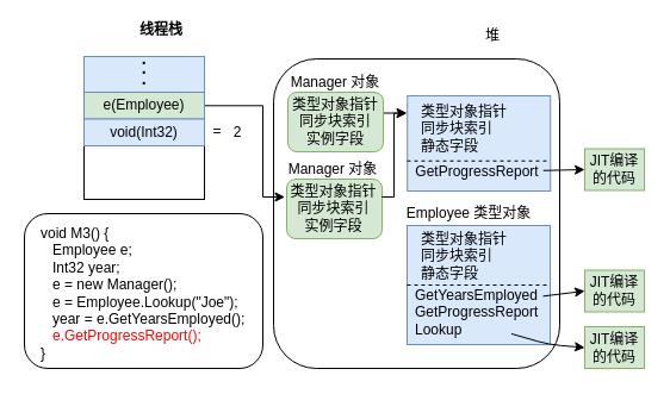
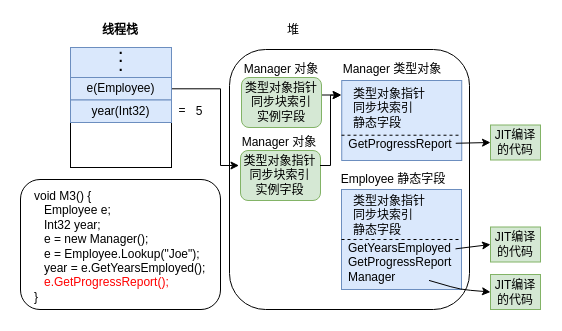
- <mxCell id="11" value="线程栈" style="text;html=1;strokeColor=none;fillColor=none;align=center;verticalAlign=middle;whiteSpace=wrap;rounded=0;fontStyle=1" parent="1" vertex="1"><mxGeometry x="115" y="15" width="40" height="20" as="geometry" /></mxCell>
+ <mxCell id="11" value="线程栈" style="text;html=1;strokeColor=none;fillColor=none;align=center;verticalAlign=middle;whiteSpace=wrap;rounded=0;fontStyle=1" parent="1" vertex="1"><mxGeometry x="100" y="20" width="40" height="20" as="geometry" /></mxCell>
- <mxCell id="12" value="堆" style="text;html=1;strokeColor=none;fillColor=none;align=center;verticalAlign=middle;whiteSpace=wrap;rounded=0;" parent="1" vertex="1"><mxGeometry x="393" y="20" width="40" height="20" as="geometry" /></mxCell>
+ <mxCell id="12" value="堆" style="text;html=1;strokeColor=none;fillColor=none;align=center;verticalAlign=middle;whiteSpace=wrap;rounded=0;" parent="1" vertex="1"><mxGeometry x="273" y="20" width="40" height="20" as="geometry" /></mxCell>
+ <mxCell id="23" value="Manager 类型对象" style="text;html=1;strokeColor=none;fillColor=none;align=center;verticalAlign=middle;whiteSpace=wrap;rounded=0;" parent="1" vertex="1"><mxGeometry x="337" y="59" width="110" height="20" as="geometry" /></mxCell>
- <mxCell id="26" value="e(Employee)" style="rounded=0;whiteSpace=wrap;html=1;fillColor=#d5e8d4;strokeColor=#6c8ebf;" parent="1" vertex="1"><mxGeometry x="70" y="77" width="101" height="22.5" as="geometry" /></mxCell>
+ <mxCell id="26" value="e(Employee)" style="rounded=0;whiteSpace=wrap;html=1;fillColor=#dae8fc;strokeColor=#6c8ebf;" parent="1" vertex="1"><mxGeometry x="70" y="77" width="101" height="22.5" as="geometry" /></mxCell>
- <mxCell id="27" value="void(Int32)" style="rounded=0;whiteSpace=wrap;html=1;fillColor=#dae8fc;strokeColor=#6c8ebf;" parent="1" vertex="1"><mxGeometry x="70" y="99.5" width="101" height="22.5" as="geometry" /></mxCell>
+ <mxCell id="27" value="year(Int32)" style="rounded=0;whiteSpace=wrap;html=1;fillColor=#dae8fc;strokeColor=#6c8ebf;" parent="1" vertex="1"><mxGeometry x="70" y="99.5" width="101" height="22.5" as="geometry" /></mxCell>
- <mxCell id="29" value="2" style="text;html=1;strokeColor=none;fillColor=none;align=center;verticalAlign=middle;whiteSpace=wrap;rounded=0;" parent="1" vertex="1"><mxGeometry x="188.5" y="100.75" width="20" height="20" as="geometry" /></mxCell>
+ <mxCell id="29" value="5" style="text;html=1;strokeColor=none;fillColor=none;align=center;verticalAlign=middle;whiteSpace=wrap;rounded=0;" parent="1" vertex="1"><mxGeometry x="188.5" y="100.75" width="20" height="20" as="geometry" /></mxCell>
- <mxCell id="24" value="Employee 类型对象" style="text;html=1;strokeColor=none;fillColor=none;align=center;verticalAlign=middle;whiteSpace=wrap;rounded=0;" parent="1" vertex="1"><mxGeometry x="338" y="169" width="110" height="20" as="geometry" /></mxCell>
+ <mxCell id="24" value="Employee 静态字段" style="text;html=1;strokeColor=none;fillColor=none;align=center;verticalAlign=middle;whiteSpace=wrap;rounded=0;" parent="1" vertex="1"><mxGeometry x="338" y="169" width="110" height="20" as="geometry" /></mxCell>
- <mxCell id="22" value="GetYearsEmployed&lt;br&gt;GetProgressReport&lt;br&gt;Lookup" style="text;html=1;strokeColor=none;fillColor=none;align=left;verticalAlign=middle;whiteSpace=wrap;rounded=0;" parent="18" vertex="1"><mxGeometry x="5" y="54.545" width="110" height="36.364" as="geometry" /></mxCell>
+ <mxCell id="22" value="GetYearsEmployed&lt;br&gt;GetProgressReport&lt;br&gt;Manager" style="text;html=1;strokeColor=none;fillColor=none;align=left;verticalAlign=middle;whiteSpace=wrap;rounded=0;" parent="18" vertex="1"><mxGeometry x="5" y="54.545" width="110" height="36.364" as="geometry" /></mxCell>
